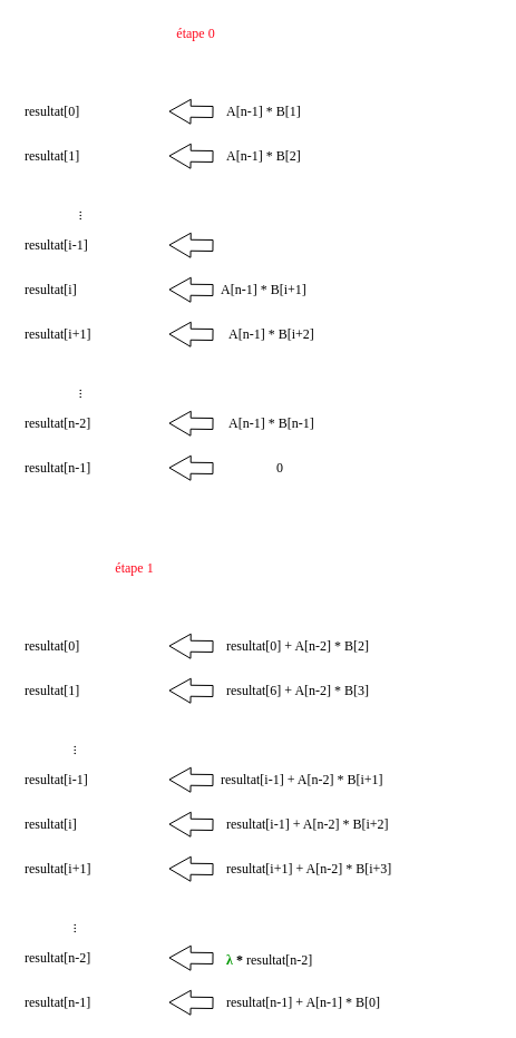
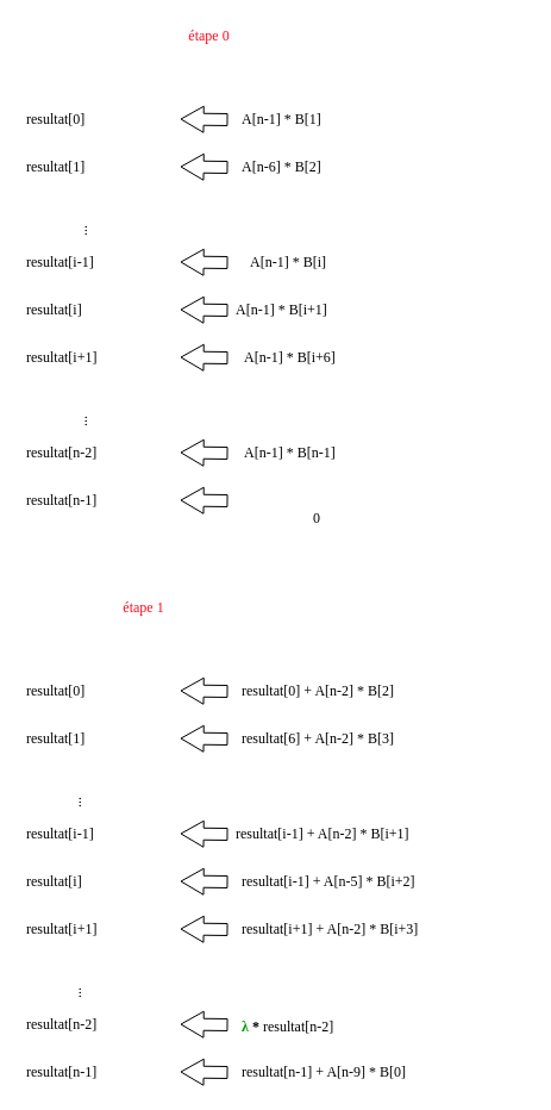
- <mxCell id="14" value="&lt;font face=&quot;Lucida Console&quot;&gt;A[n-1] * B[2]&lt;/font&gt;" style="text;html=1;align=left;verticalAlign=middle;resizable=0;points=[];autosize=1;" parent="1" vertex="1"><mxGeometry x="201" y="130" width="110" height="20" as="geometry" /></mxCell>
+ <mxCell id="14" value="&lt;font face=&quot;Lucida Console&quot;&gt;A[n-6] * B[2]&lt;/font&gt;" style="text;html=1;align=left;verticalAlign=middle;resizable=0;points=[];autosize=1;" parent="1" vertex="1"><mxGeometry x="201" y="130" width="110" height="20" as="geometry" /></mxCell>
+ <mxCell id="21" value="&lt;font face=&quot;Lucida Console&quot;&gt;A[n-1] * B[i]&lt;/font&gt;" style="text;html=1;align=left;verticalAlign=middle;resizable=0;points=[];autosize=1;" parent="1" vertex="1"><mxGeometry x="208" y="210" width="110" height="20" as="geometry" /></mxCell>
- <mxCell id="23" value="&lt;font face=&quot;Lucida Console&quot;&gt;A[n-1] * B[i+2]&lt;/font&gt;" style="text;html=1;align=left;verticalAlign=middle;resizable=0;points=[];autosize=1;" parent="1" vertex="1"><mxGeometry x="203" y="290" width="120" height="20" as="geometry" /></mxCell>
+ <mxCell id="23" value="&lt;font face=&quot;Lucida Console&quot;&gt;A[n-1] * B[i+6]&lt;/font&gt;" style="text;html=1;align=left;verticalAlign=middle;resizable=0;points=[];autosize=1;" parent="1" vertex="1"><mxGeometry x="203" y="290" width="120" height="20" as="geometry" /></mxCell>
- <mxCell id="24" value="&lt;font face=&quot;Lucida Console&quot;&gt;0&lt;/font&gt;" style="text;html=1;align=left;verticalAlign=middle;resizable=0;points=[];autosize=1;" parent="1" vertex="1"><mxGeometry x="246" y="410" width="20" height="20" as="geometry" /></mxCell>
+ <mxCell id="24" value="&lt;font face=&quot;Lucida Console&quot;&gt;0&lt;/font&gt;" style="text;html=1;align=left;verticalAlign=middle;resizable=0;points=[];autosize=1;" parent="1" vertex="1"><mxGeometry x="261" y="425" width="20" height="20" as="geometry" /></mxCell>
- <mxCell id="43" value="&lt;font face=&quot;Lucida Console&quot;&gt;resultat[i-1] + A[n-2] * B[i+2]&lt;br&gt;&lt;/font&gt;" style="text;html=1;align=left;verticalAlign=middle;resizable=0;points=[];autosize=1;" parent="1" vertex="1"><mxGeometry x="201" y="730" width="240" height="20" as="geometry" /></mxCell>
+ <mxCell id="43" value="&lt;font face=&quot;Lucida Console&quot;&gt;resultat[i-1] + A[n-5] * B[i+2]&lt;br&gt;&lt;/font&gt;" style="text;html=1;align=left;verticalAlign=middle;resizable=0;points=[];autosize=1;" parent="1" vertex="1"><mxGeometry x="201" y="730" width="240" height="20" as="geometry" /></mxCell>
- <mxCell id="46" value="&lt;font face=&quot;Lucida Console&quot;&gt;resultat[n-1] + A[n-1] * B[0]&lt;br&gt;&lt;/font&gt;" style="text;html=1;align=left;verticalAlign=middle;resizable=0;points=[];autosize=1;" parent="1" vertex="1"><mxGeometry x="201" y="890" width="230" height="20" as="geometry" /></mxCell>
+ <mxCell id="46" value="&lt;font face=&quot;Lucida Console&quot;&gt;resultat[n-1] + A[n-9] * B[0]&lt;br&gt;&lt;/font&gt;" style="text;html=1;align=left;verticalAlign=middle;resizable=0;points=[];autosize=1;" parent="1" vertex="1"><mxGeometry x="201" y="890" width="230" height="20" as="geometry" /></mxCell>
